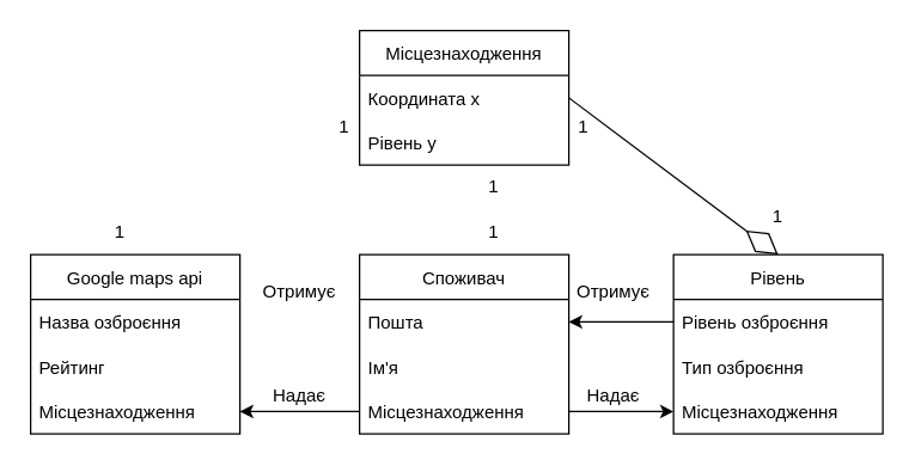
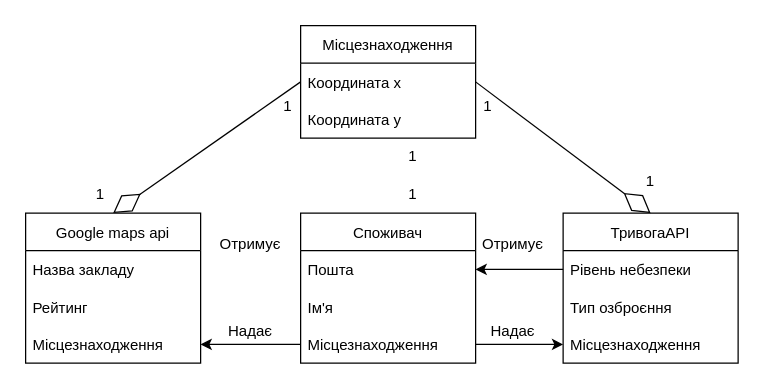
- <mxCell id="13" value="Рівень у" style="text;strokeColor=none;fillColor=none;align=left;verticalAlign=middle;spacingLeft=4;spacingRight=4;overflow=hidden;points=[[0,0.5],[1,0.5]];portConstraint=eastwest;rotatable=0;" parent="11" vertex="1"><mxGeometry y="60" width="140" height="30" as="geometry" /></mxCell>
+ <mxCell id="13" value="Координата у" style="text;strokeColor=none;fillColor=none;align=left;verticalAlign=middle;spacingLeft=4;spacingRight=4;overflow=hidden;points=[[0,0.5],[1,0.5]];portConstraint=eastwest;rotatable=0;" parent="11" vertex="1"><mxGeometry y="60" width="140" height="30" as="geometry" /></mxCell>
+ <mxCell id="31" value="" style="endArrow=diamondThin;endFill=0;endSize=24;html=1;rounded=0;exitX=0;exitY=0.5;exitDx=0;exitDy=0;entryX=0.5;entryY=0;entryDx=0;entryDy=0;" edge="1" parent="1" source="12" target="7"><mxGeometry width="160" relative="1" as="geometry"><mxPoint x="0" y="55" as="sourcePoint" /><mxPoint x="140" y="160" as="targetPoint" /></mxGeometry></mxCell>
- <mxCell id="2" value="Рівень" style="swimlane;fontStyle=0;childLayout=stackLayout;horizontal=1;startSize=30;horizontalStack=0;resizeParent=1;resizeParentMax=0;resizeLast=0;collapsible=1;marginBottom=0;" parent="1" vertex="1"><mxGeometry x="450" y="170" width="140" height="120" as="geometry" /></mxCell>
+ <mxCell id="2" value="ТривогаAPI" style="swimlane;fontStyle=0;childLayout=stackLayout;horizontal=1;startSize=30;horizontalStack=0;resizeParent=1;resizeParentMax=0;resizeLast=0;collapsible=1;marginBottom=0;" parent="1" vertex="1"><mxGeometry x="450" y="170" width="140" height="120" as="geometry" /></mxCell>
- <mxCell id="8" value="Назва озброєння" style="text;strokeColor=none;fillColor=none;align=left;verticalAlign=middle;spacingLeft=4;spacingRight=4;overflow=hidden;points=[[0,0.5],[1,0.5]];portConstraint=eastwest;rotatable=0;" parent="7" vertex="1"><mxGeometry y="30" width="140" height="30" as="geometry" /></mxCell>
+ <mxCell id="8" value="Назва закладу" style="text;strokeColor=none;fillColor=none;align=left;verticalAlign=middle;spacingLeft=4;spacingRight=4;overflow=hidden;points=[[0,0.5],[1,0.5]];portConstraint=eastwest;rotatable=0;" parent="7" vertex="1"><mxGeometry y="30" width="140" height="30" as="geometry" /></mxCell>
- <mxCell id="3" value="Рівень озброєння" style="text;strokeColor=none;fillColor=none;align=left;verticalAlign=middle;spacingLeft=4;spacingRight=4;overflow=hidden;points=[[0,0.5],[1,0.5]];portConstraint=eastwest;rotatable=0;" parent="2" vertex="1"><mxGeometry y="30" width="140" height="30" as="geometry" /></mxCell>
+ <mxCell id="3" value="Рівень небезпеки" style="text;strokeColor=none;fillColor=none;align=left;verticalAlign=middle;spacingLeft=4;spacingRight=4;overflow=hidden;points=[[0,0.5],[1,0.5]];portConstraint=eastwest;rotatable=0;" parent="2" vertex="1"><mxGeometry y="30" width="140" height="30" as="geometry" /></mxCell>
